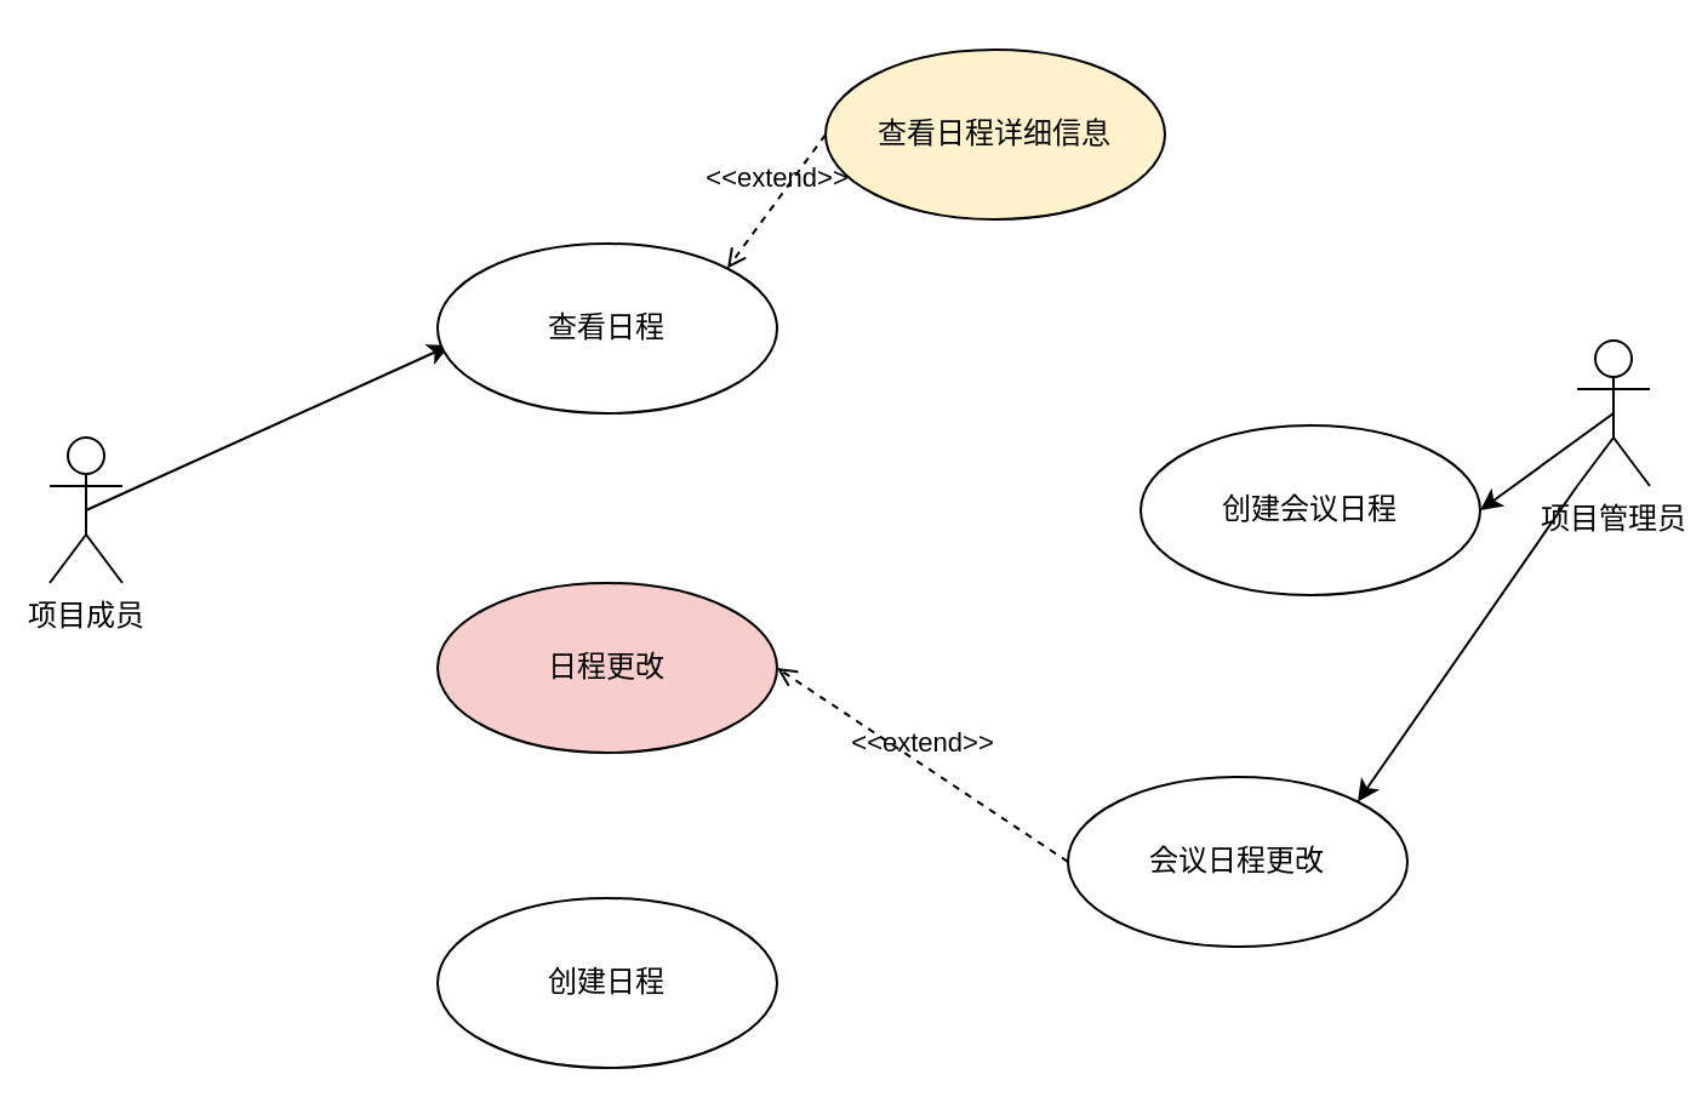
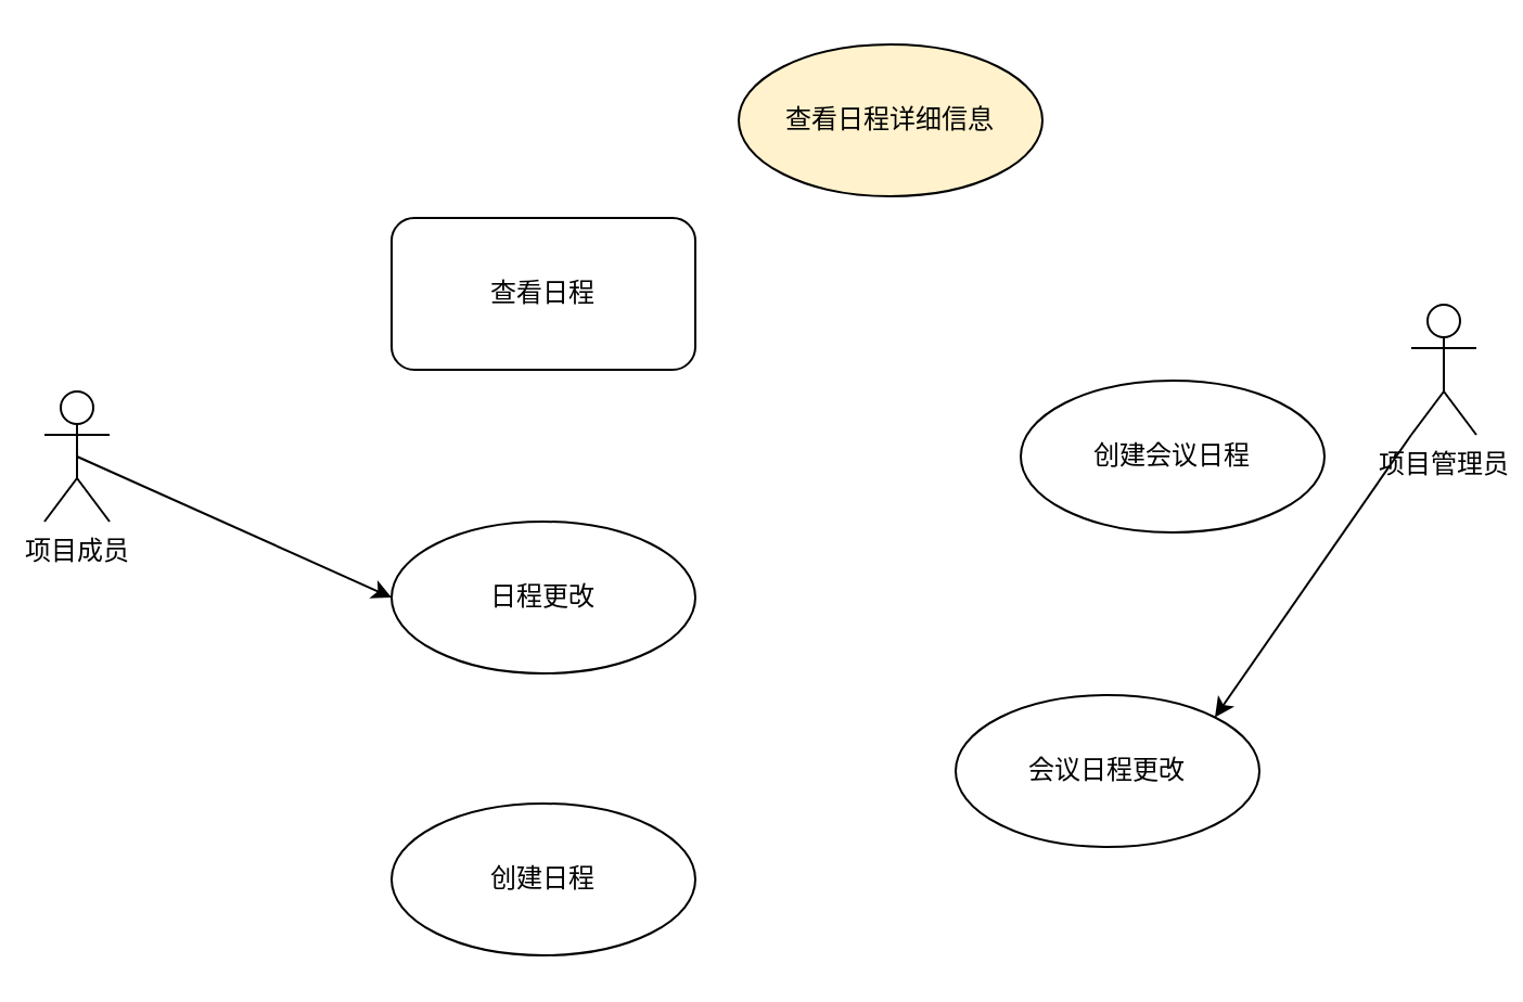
- <mxCell id="13" value="&amp;lt;&amp;lt;extend&amp;gt;&amp;gt;" style="html=1;verticalAlign=bottom;labelBackgroundColor=none;endArrow=open;endFill=0;dashed=1;rounded=0;entryX=1;entryY=0;entryDx=0;entryDy=0;exitX=0;exitY=0.5;exitDx=0;exitDy=0;" edge="1" parent="1" source="12" target="5"><mxGeometry width="160" relative="1" as="geometry"><mxPoint x="180" y="10" as="sourcePoint" /><mxPoint x="340" y="10" as="targetPoint" /></mxGeometry></mxCell>
- <mxCell id="5" value="查看日程" style="ellipse;whiteSpace=wrap;html=1;" parent="1" vertex="1"><mxGeometry x="180" y="100" width="140" height="70" as="geometry" /></mxCell>
+ <mxCell id="5" value="查看日程" style="whiteSpace=wrap;html=1;rounded=1;" parent="1" vertex="1"><mxGeometry x="180" y="100" width="140" height="70" as="geometry" /></mxCell>
- <mxCell id="2" style="edgeStyle=none;html=1;exitX=0.5;exitY=0.5;exitDx=0;exitDy=0;exitPerimeter=0;entryX=0.036;entryY=0.6;entryDx=0;entryDy=0;entryPerimeter=0;" parent="1" source="4" target="5" edge="1"><mxGeometry relative="1" as="geometry" /></mxCell>
- <mxCell id="8" style="rounded=0;orthogonalLoop=1;jettySize=auto;html=1;exitX=0.5;exitY=0.5;exitDx=0;exitDy=0;exitPerimeter=0;entryX=1;entryY=0.5;entryDx=0;entryDy=0;" edge="1" parent="1" source="9" target="15"><mxGeometry relative="1" as="geometry" /></mxCell>
+ <mxCell id="3" style="edgeStyle=none;html=1;exitX=0.5;exitY=0.5;exitDx=0;exitDy=0;exitPerimeter=0;entryX=0;entryY=0.5;entryDx=0;entryDy=0;" parent="1" source="4" target="6" edge="1"><mxGeometry relative="1" as="geometry" /></mxCell>
- <mxCell id="6" value="日程更改" style="ellipse;whiteSpace=wrap;html=1;fillColor=#f8cecc;" parent="1" vertex="1"><mxGeometry x="180" y="240" width="140" height="70" as="geometry" /></mxCell>
+ <mxCell id="6" value="日程更改" style="ellipse;whiteSpace=wrap;html=1;" parent="1" vertex="1"><mxGeometry x="180" y="240" width="140" height="70" as="geometry" /></mxCell>
- <mxCell id="11" value="&amp;lt;&amp;lt;extend&amp;gt;&amp;gt;" style="html=1;verticalAlign=bottom;labelBackgroundColor=none;endArrow=open;endFill=0;dashed=1;entryX=1;entryY=0.5;entryDx=0;entryDy=0;exitX=0;exitY=0.5;exitDx=0;exitDy=0;" parent="1" source="10" target="6" edge="1"><mxGeometry width="160" relative="1" as="geometry"><mxPoint x="210" y="370" as="sourcePoint" /><mxPoint x="370" y="370" as="targetPoint" /></mxGeometry></mxCell>
